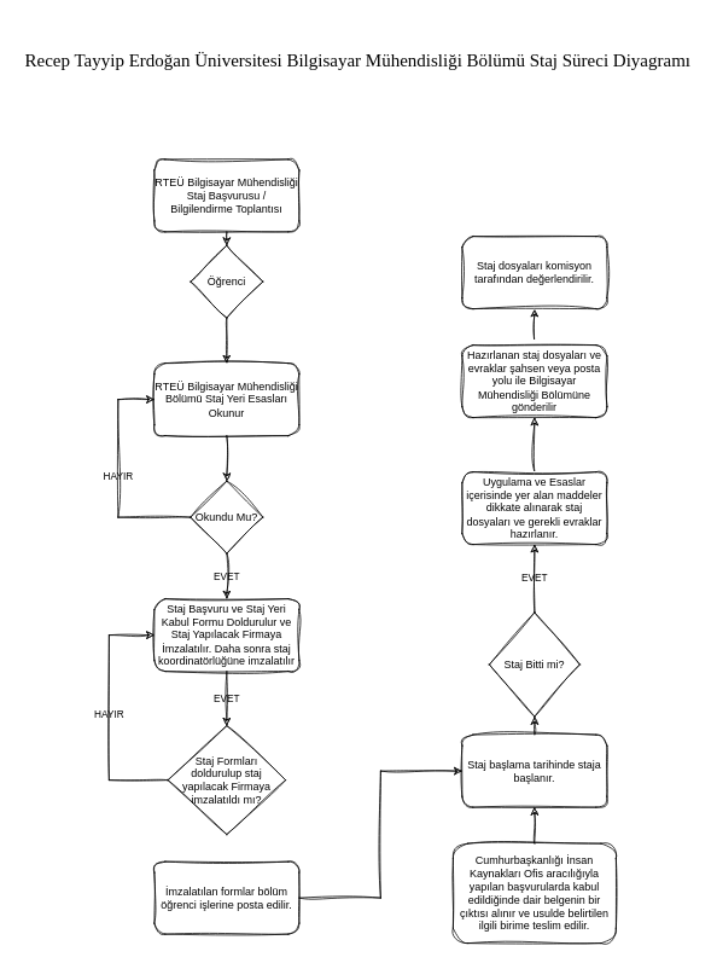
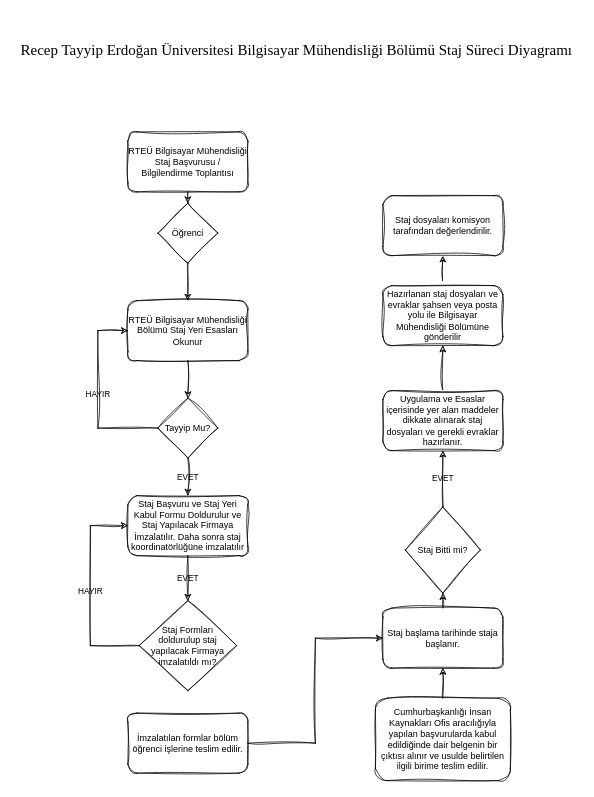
- <mxCell id="10" value="Okundu Mu?" style="rhombus;whiteSpace=wrap;html=1;sketch=1;curveFitting=1;jiggle=2;labelBackgroundColor=none;" vertex="1" parent="1"><mxGeometry x="210" y="530" width="80" height="80" as="geometry" /></mxCell>
+ <mxCell id="10" value="Tayyip Mu?" style="rhombus;whiteSpace=wrap;html=1;sketch=1;curveFitting=1;jiggle=2;labelBackgroundColor=none;" vertex="1" parent="1"><mxGeometry x="210" y="530" width="80" height="80" as="geometry" /></mxCell>
- <mxCell id="16" value="İmzalatılan formlar bölüm öğrenci işlerine posta edilir." style="rounded=1;whiteSpace=wrap;html=1;sketch=1;curveFitting=1;jiggle=2;labelBackgroundColor=none;" vertex="1" parent="1"><mxGeometry x="170" y="950" width="160" height="80" as="geometry" /></mxCell>
+ <mxCell id="16" value="İmzalatılan formlar bölüm öğrenci işlerine teslim edilir." style="rounded=1;whiteSpace=wrap;html=1;sketch=1;curveFitting=1;jiggle=2;labelBackgroundColor=none;" vertex="1" parent="1"><mxGeometry x="170" y="950" width="160" height="80" as="geometry" /></mxCell>
